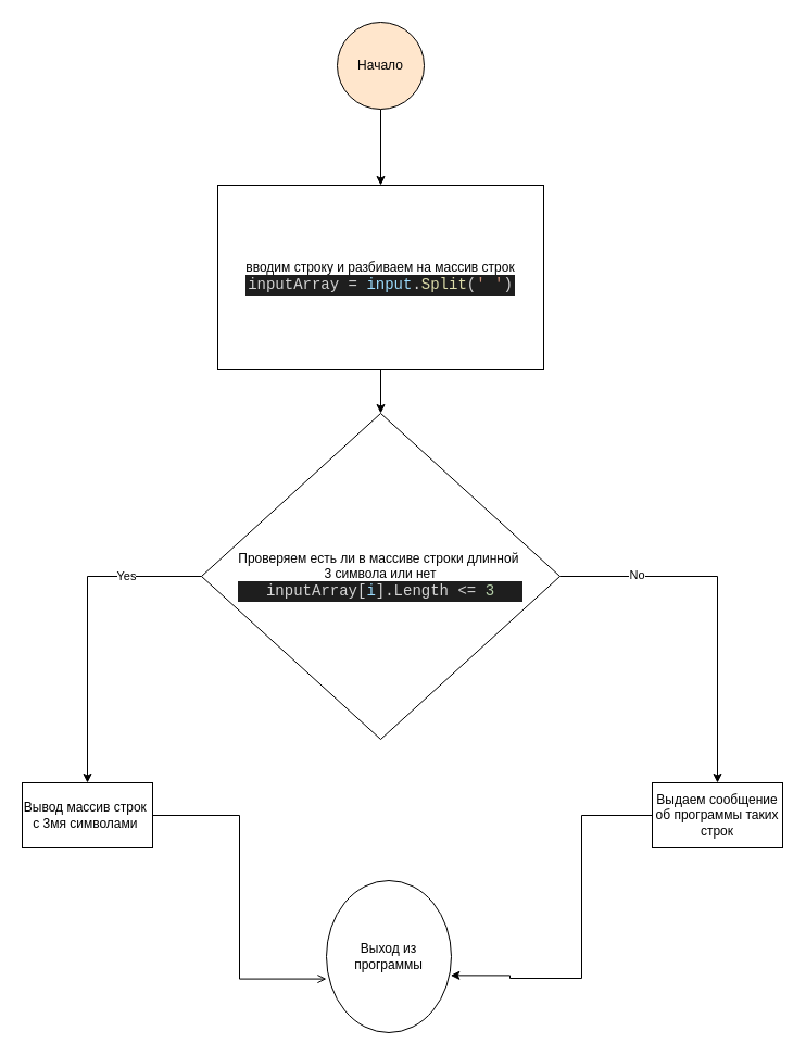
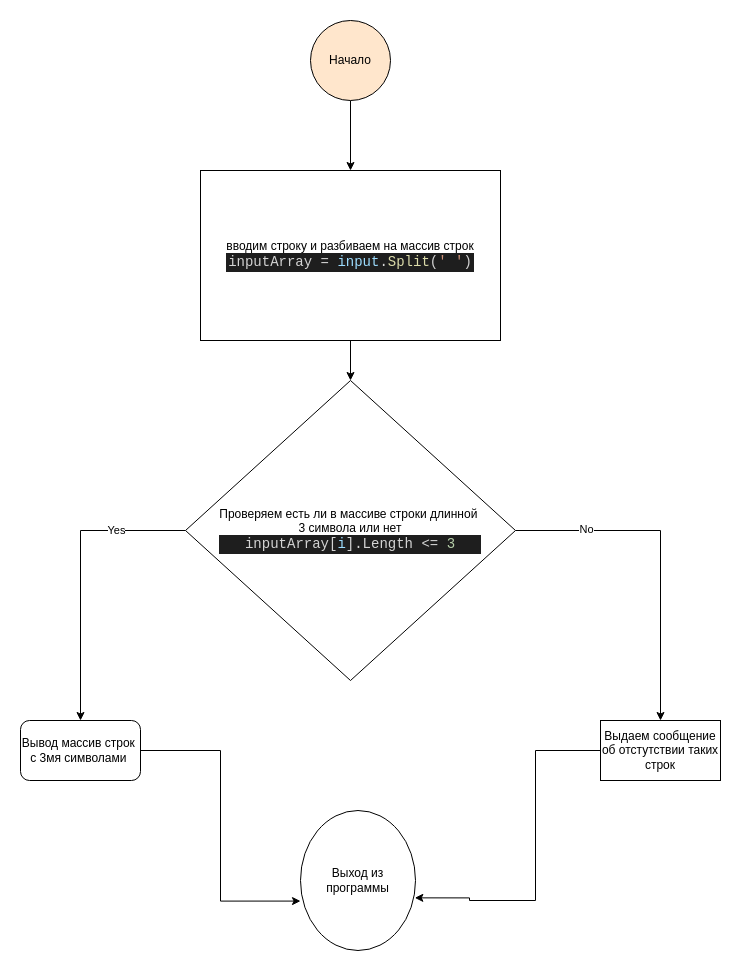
- <mxCell id="12" value="Вывод массив строк&amp;nbsp;&lt;br&gt;с 3мя символами&amp;nbsp;" style="rounded=0;whiteSpace=wrap;html=1;" vertex="1" parent="1"><mxGeometry x="20" y="720" width="120" height="60" as="geometry" /></mxCell>
+ <mxCell id="12" value="Вывод массив строк&amp;nbsp;&lt;br&gt;с 3мя символами&amp;nbsp;" style="whiteSpace=wrap;html=1;rounded=1;" vertex="1" parent="1"><mxGeometry x="20" y="720" width="120" height="60" as="geometry" /></mxCell>
- <mxCell id="11" value="Выдаем сообщение об программы таких строк" style="rounded=0;whiteSpace=wrap;html=1;" vertex="1" parent="1"><mxGeometry x="600" y="720" width="120" height="60" as="geometry" /></mxCell>
+ <mxCell id="11" value="Выдаем сообщение об отстутствии таких строк" style="rounded=0;whiteSpace=wrap;html=1;" vertex="1" parent="1"><mxGeometry x="600" y="720" width="120" height="60" as="geometry" /></mxCell>
- <mxCell id="15" style="edgeStyle=orthogonalEdgeStyle;rounded=0;orthogonalLoop=1;jettySize=auto;html=1;entryX=0;entryY=0.647;entryDx=0;entryDy=0;entryPerimeter=0;endArrow=open;" edge="1" parent="1" source="12" target="13"><mxGeometry relative="1" as="geometry"><Array as="points"><mxPoint x="220" y="750" /><mxPoint x="220" y="900" /><mxPoint x="300" y="900" /></Array></mxGeometry></mxCell>
+ <mxCell id="15" style="edgeStyle=orthogonalEdgeStyle;rounded=0;orthogonalLoop=1;jettySize=auto;html=1;entryX=0;entryY=0.647;entryDx=0;entryDy=0;entryPerimeter=0;" edge="1" parent="1" source="12" target="13"><mxGeometry relative="1" as="geometry"><Array as="points"><mxPoint x="220" y="750" /><mxPoint x="220" y="900" /><mxPoint x="300" y="900" /></Array></mxGeometry></mxCell>
